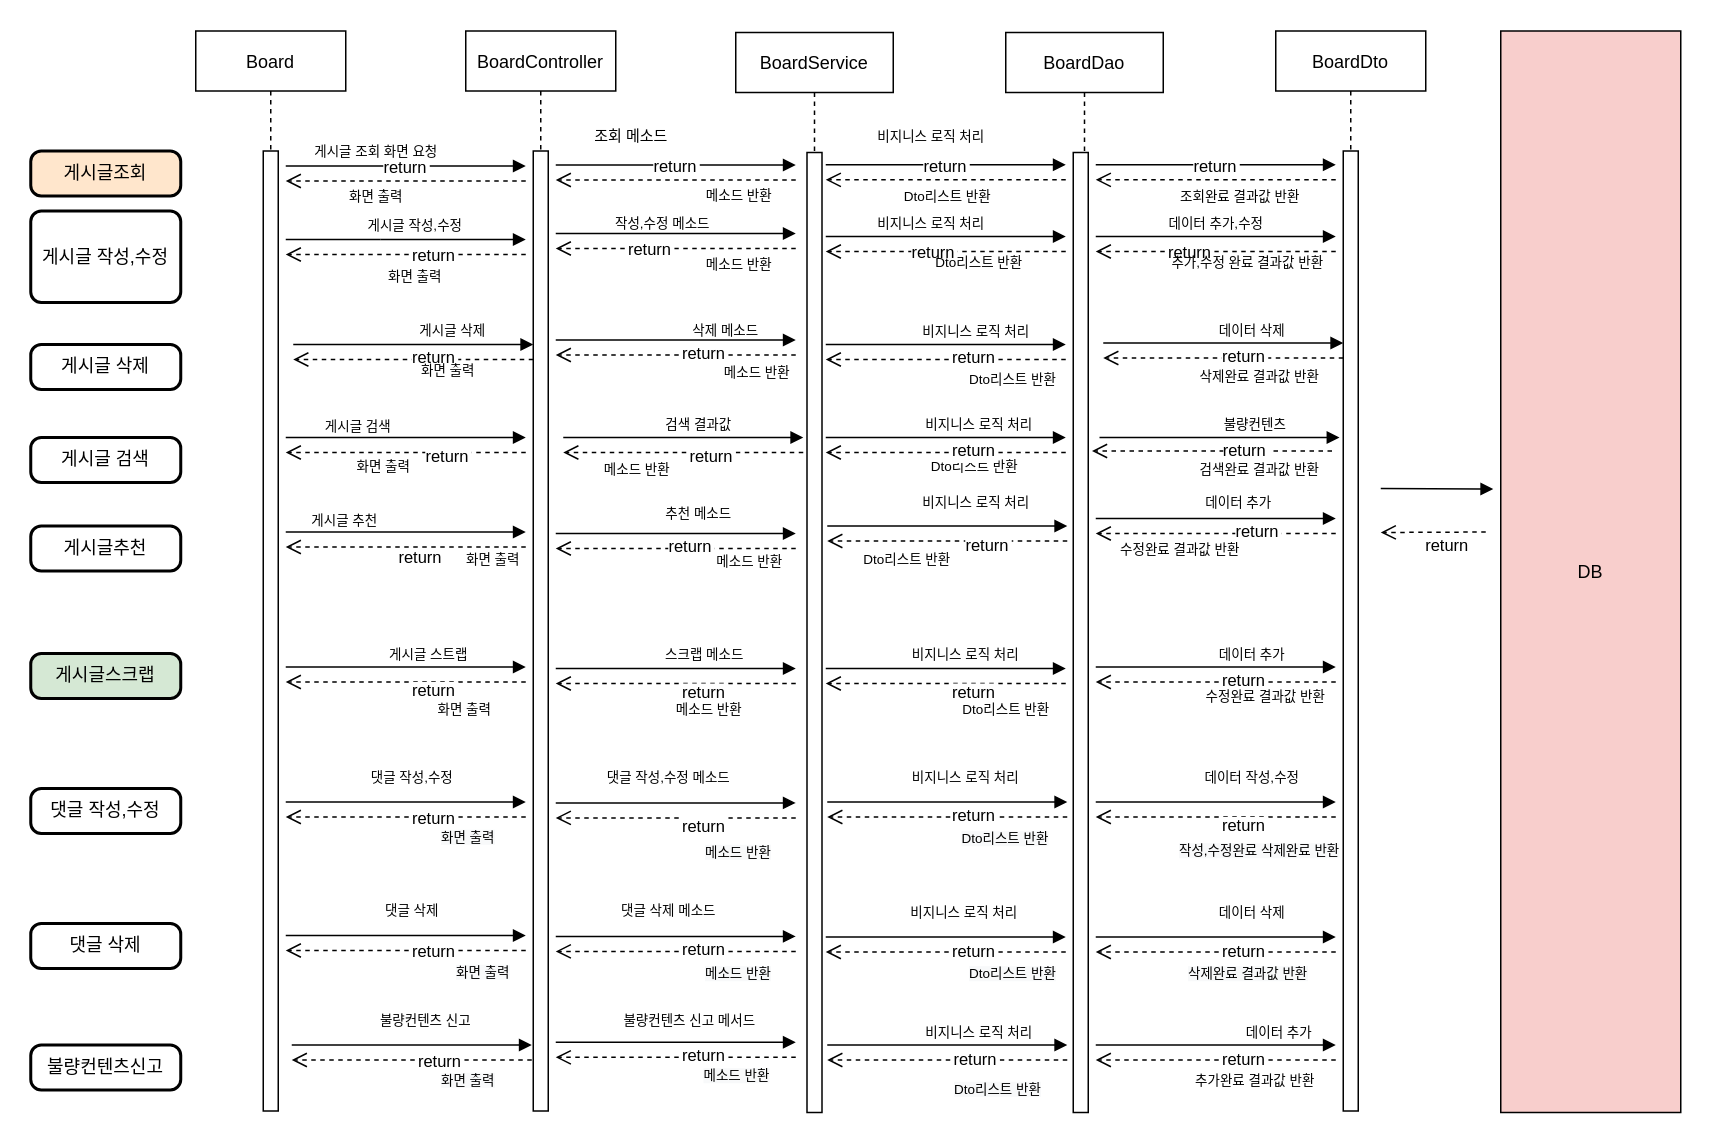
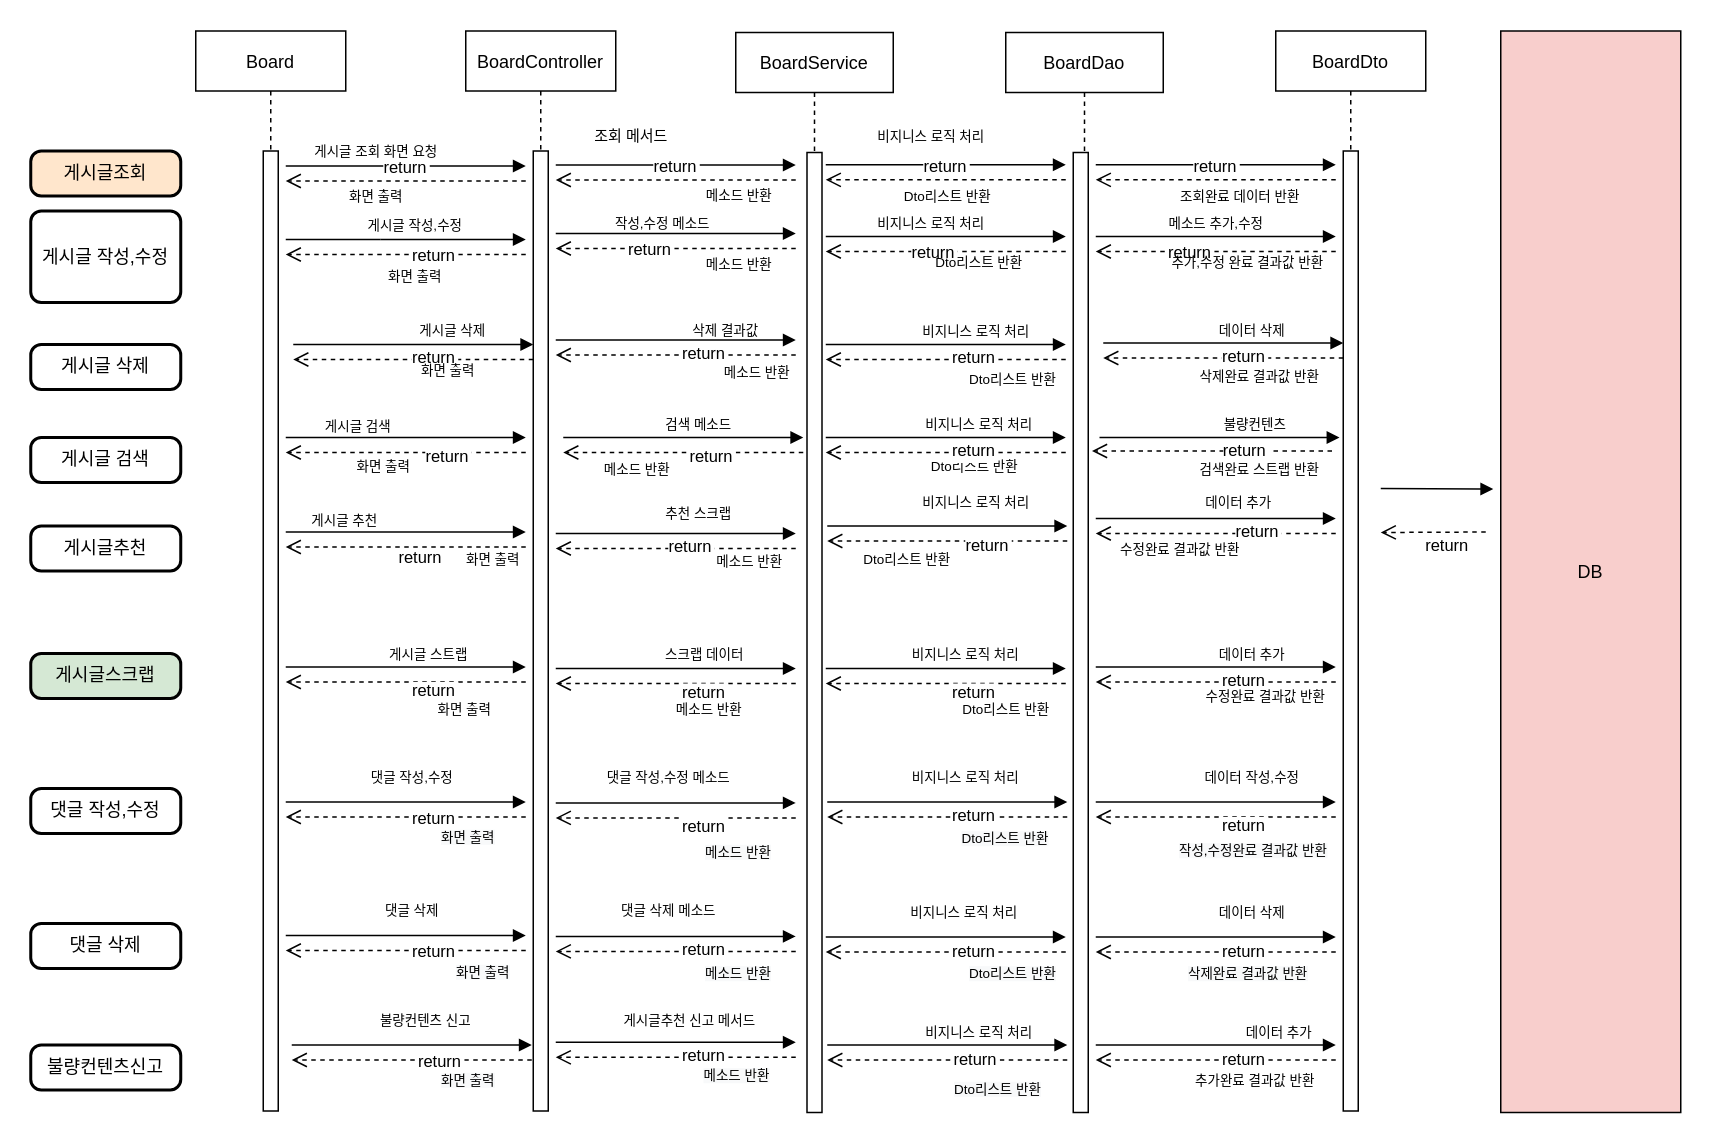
- <mxCell id="85" value="&lt;font size=&quot;1&quot;&gt;조회 메소드&lt;/font&gt;" style="text;html=1;align=center;verticalAlign=middle;resizable=0;points=[];autosize=1;strokeColor=none;fillColor=none;" vertex="1" parent="1"><mxGeometry x="385" y="80" width="70" height="20" as="geometry" /></mxCell>
+ <mxCell id="85" value="&lt;font size=&quot;1&quot;&gt;조회 메서드&lt;/font&gt;" style="text;html=1;align=center;verticalAlign=middle;resizable=0;points=[];autosize=1;strokeColor=none;fillColor=none;" vertex="1" parent="1"><mxGeometry x="385" y="80" width="70" height="20" as="geometry" /></mxCell>
- <mxCell id="89" value="&lt;font style=&quot;font-size: 9px&quot;&gt;조회완료 결과값 반환&lt;/font&gt;" style="text;html=1;align=center;verticalAlign=middle;resizable=0;points=[];autosize=1;strokeColor=none;fillColor=none;" vertex="1" parent="1"><mxGeometry x="776" y="121" width="99" height="18" as="geometry" /></mxCell>
+ <mxCell id="89" value="&lt;font style=&quot;font-size: 9px&quot;&gt;조회완료 데이터 반환&lt;/font&gt;" style="text;html=1;align=center;verticalAlign=middle;resizable=0;points=[];autosize=1;strokeColor=none;fillColor=none;" vertex="1" parent="1"><mxGeometry x="776" y="121" width="99" height="18" as="geometry" /></mxCell>
- <mxCell id="101" value="&lt;font style=&quot;font-size: 9px&quot;&gt;데이터 추가,수정&lt;/font&gt;" style="text;html=1;align=center;verticalAlign=middle;resizable=0;points=[];autosize=1;strokeColor=none;fillColor=none;" vertex="1" parent="1"><mxGeometry x="769" y="139" width="81" height="18" as="geometry" /></mxCell>
+ <mxCell id="101" value="&lt;font style=&quot;font-size: 9px&quot;&gt;메소드 추가,수정&lt;/font&gt;" style="text;html=1;align=center;verticalAlign=middle;resizable=0;points=[];autosize=1;strokeColor=none;fillColor=none;" vertex="1" parent="1"><mxGeometry x="769" y="139" width="81" height="18" as="geometry" /></mxCell>
- <mxCell id="108" value="&lt;font style=&quot;font-size: 9px&quot;&gt;삭제 메소드&lt;/font&gt;" style="text;html=1;align=center;verticalAlign=middle;resizable=0;points=[];autosize=1;strokeColor=none;fillColor=none;" vertex="1" parent="1"><mxGeometry x="451" y="210" width="63" height="18" as="geometry" /></mxCell>
+ <mxCell id="108" value="&lt;font style=&quot;font-size: 9px&quot;&gt;삭제 결과값&lt;/font&gt;" style="text;html=1;align=center;verticalAlign=middle;resizable=0;points=[];autosize=1;strokeColor=none;fillColor=none;" vertex="1" parent="1"><mxGeometry x="451" y="210" width="63" height="18" as="geometry" /></mxCell>
- <mxCell id="126" value="&lt;font style=&quot;font-size: 9px&quot;&gt;검색 결과값&lt;/font&gt;" style="text;html=1;align=center;verticalAlign=middle;resizable=0;points=[];autosize=1;strokeColor=none;fillColor=none;" vertex="1" parent="1"><mxGeometry x="433" y="273" width="63" height="18" as="geometry" /></mxCell>
+ <mxCell id="126" value="&lt;font style=&quot;font-size: 9px&quot;&gt;검색 메소드&lt;/font&gt;" style="text;html=1;align=center;verticalAlign=middle;resizable=0;points=[];autosize=1;strokeColor=none;fillColor=none;" vertex="1" parent="1"><mxGeometry x="433" y="273" width="63" height="18" as="geometry" /></mxCell>
- <mxCell id="127" value="&lt;font style=&quot;font-size: 9px&quot;&gt;검색완료 결과값 반환&lt;/font&gt;" style="text;html=1;align=center;verticalAlign=middle;resizable=0;points=[];autosize=1;strokeColor=none;fillColor=none;" vertex="1" parent="1"><mxGeometry x="789" y="303" width="99" height="18" as="geometry" /></mxCell>
+ <mxCell id="127" value="&lt;font style=&quot;font-size: 9px&quot;&gt;검색완료 스트랩 반환&lt;/font&gt;" style="text;html=1;align=center;verticalAlign=middle;resizable=0;points=[];autosize=1;strokeColor=none;fillColor=none;" vertex="1" parent="1"><mxGeometry x="789" y="303" width="99" height="18" as="geometry" /></mxCell>
- <mxCell id="130" value="&lt;font style=&quot;font-size: 9px&quot;&gt;추천 메소드&lt;/font&gt;" style="text;html=1;align=center;verticalAlign=middle;resizable=0;points=[];autosize=1;strokeColor=none;fillColor=none;" vertex="1" parent="1"><mxGeometry x="433" y="332" width="63" height="18" as="geometry" /></mxCell>
+ <mxCell id="130" value="&lt;font style=&quot;font-size: 9px&quot;&gt;추천 스크랩&lt;/font&gt;" style="text;html=1;align=center;verticalAlign=middle;resizable=0;points=[];autosize=1;strokeColor=none;fillColor=none;" vertex="1" parent="1"><mxGeometry x="433" y="332" width="63" height="18" as="geometry" /></mxCell>
- <mxCell id="143" value="&lt;font style=&quot;font-size: 9px&quot;&gt;스크랩 메소드&lt;/font&gt;" style="text;html=1;align=center;verticalAlign=middle;resizable=0;points=[];autosize=1;strokeColor=none;fillColor=none;" vertex="1" parent="1"><mxGeometry x="433" y="426" width="72" height="18" as="geometry" /></mxCell>
+ <mxCell id="143" value="&lt;font style=&quot;font-size: 9px&quot;&gt;스크랩 데이터&lt;/font&gt;" style="text;html=1;align=center;verticalAlign=middle;resizable=0;points=[];autosize=1;strokeColor=none;fillColor=none;" vertex="1" parent="1"><mxGeometry x="433" y="426" width="72" height="18" as="geometry" /></mxCell>
- <mxCell id="154" value="&lt;span style=&quot;color: rgb(0 , 0 , 0) ; font-family: &amp;#34;helvetica&amp;#34; ; font-size: 9px ; font-style: normal ; font-weight: 400 ; letter-spacing: normal ; text-align: center ; text-indent: 0px ; text-transform: none ; word-spacing: 0px ; background-color: rgb(248 , 249 , 250) ; display: inline ; float: none&quot;&gt;작성,수정완료 삭제완료 반환&lt;/span&gt;" style="text;whiteSpace=wrap;html=1;" vertex="1" parent="1"><mxGeometry x="784" y="552" width="113" height="27" as="geometry" /></mxCell>
+ <mxCell id="154" value="&lt;span style=&quot;color: rgb(0 , 0 , 0) ; font-family: &amp;#34;helvetica&amp;#34; ; font-size: 9px ; font-style: normal ; font-weight: 400 ; letter-spacing: normal ; text-align: center ; text-indent: 0px ; text-transform: none ; word-spacing: 0px ; background-color: rgb(248 , 249 , 250) ; display: inline ; float: none&quot;&gt;작성,수정완료 결과값 반환&lt;/span&gt;" style="text;whiteSpace=wrap;html=1;" vertex="1" parent="1"><mxGeometry x="784" y="552" width="113" height="27" as="geometry" /></mxCell>
- <mxCell id="165" value="&lt;font style=&quot;font-size: 9px&quot;&gt;불량컨텐츠 신고 메서드&lt;/font&gt;" style="text;html=1;align=center;verticalAlign=middle;resizable=0;points=[];autosize=1;strokeColor=none;fillColor=none;" vertex="1" parent="1"><mxGeometry x="405" y="670" width="108" height="18" as="geometry" /></mxCell>
+ <mxCell id="165" value="&lt;font style=&quot;font-size: 9px&quot;&gt;게시글추천 신고 메서드&lt;/font&gt;" style="text;html=1;align=center;verticalAlign=middle;resizable=0;points=[];autosize=1;strokeColor=none;fillColor=none;" vertex="1" parent="1"><mxGeometry x="405" y="670" width="108" height="18" as="geometry" /></mxCell>
